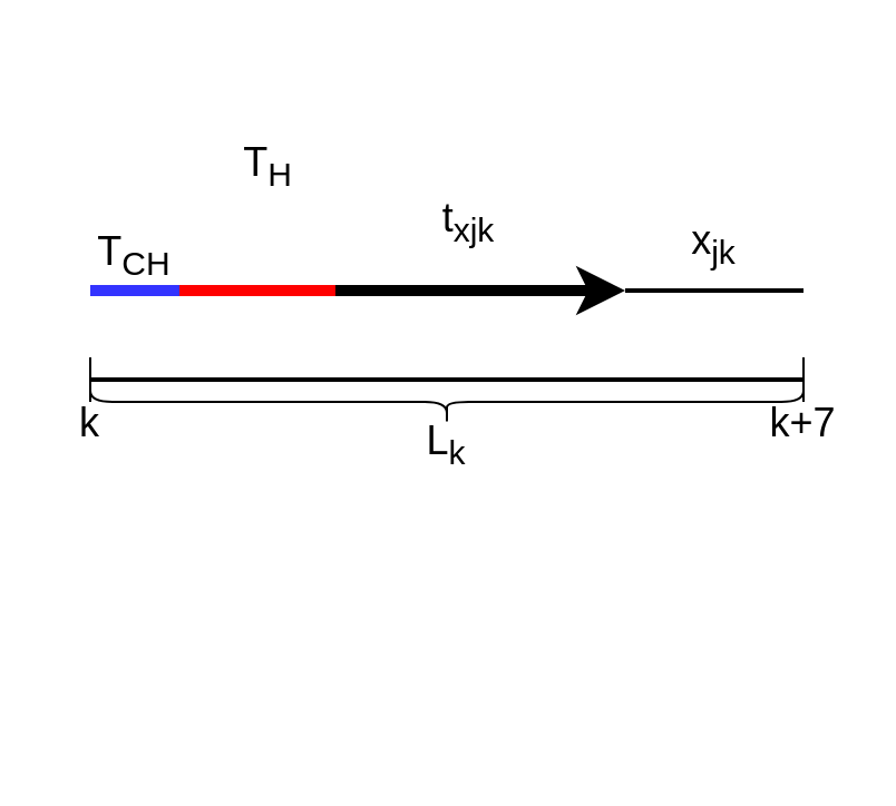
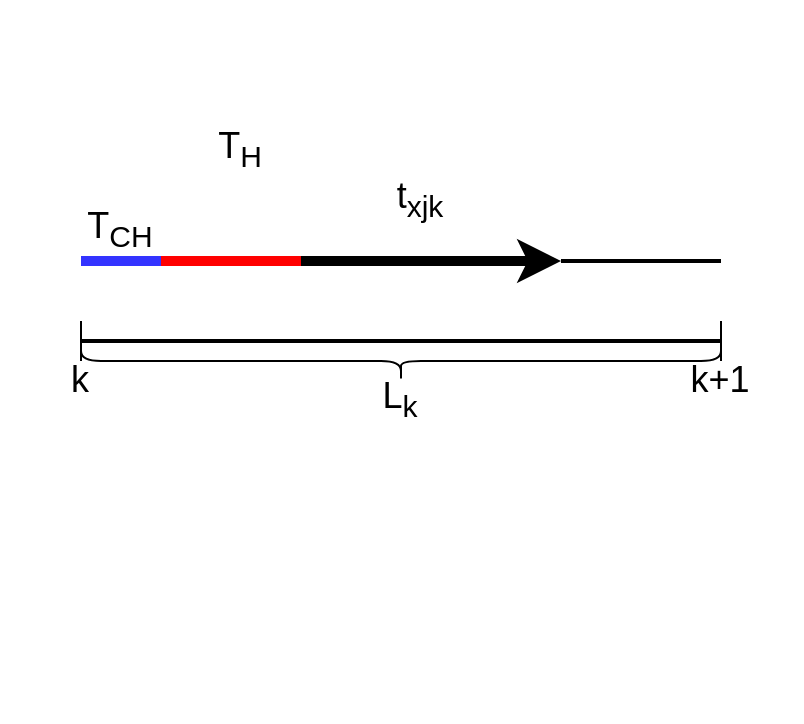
- <mxCell id="16" value="&lt;sub&gt;&lt;span style=&quot;font-size: 18px&quot;&gt;x&lt;sub&gt;jk&lt;/sub&gt;&lt;/span&gt;&lt;/sub&gt;" style="text;html=1;strokeColor=none;fillColor=none;align=center;verticalAlign=middle;whiteSpace=wrap;rounded=0;" vertex="1" parent="1"><mxGeometry x="300" y="100" width="40" height="20" as="geometry" /></mxCell>
- <mxCell id="6" value="&lt;font style=&quot;font-size: 18px&quot;&gt;k+7&lt;/font&gt;" style="text;html=1;strokeColor=none;fillColor=none;align=center;verticalAlign=middle;whiteSpace=wrap;rounded=0;" vertex="1" parent="1"><mxGeometry x="340" y="180" width="40" height="20" as="geometry" /></mxCell>
+ <mxCell id="6" value="&lt;font style=&quot;font-size: 18px&quot;&gt;k+1&lt;/font&gt;" style="text;html=1;strokeColor=none;fillColor=none;align=center;verticalAlign=middle;whiteSpace=wrap;rounded=0;" vertex="1" parent="1"><mxGeometry x="340" y="180" width="40" height="20" as="geometry" /></mxCell>
